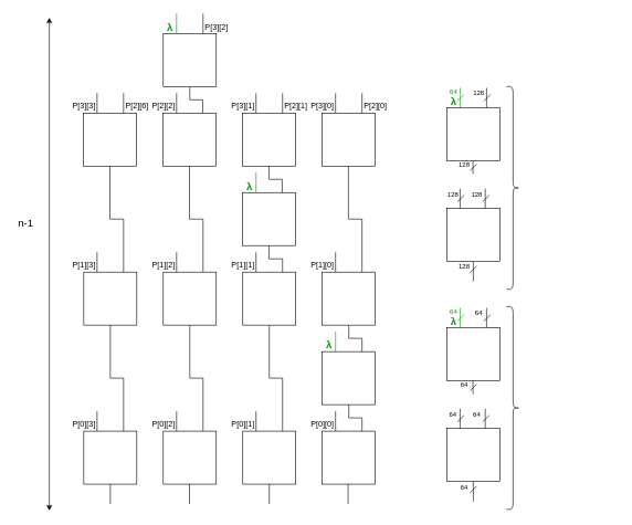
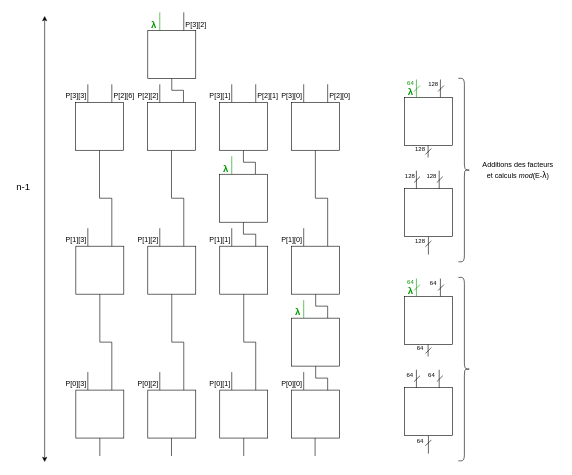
+ <mxCell id="108" value="&lt;div&gt;Additions des facteurs&lt;/div&gt;&lt;div&gt;et calculs &lt;i&gt;mod&lt;/i&gt;(E-&lt;font style=&quot;font-size: 16px&quot; size=&quot;1&quot;&gt;&lt;font style=&quot;font-size: 16px&quot;&gt;&lt;span style=&quot;font-size: 14px&quot;&gt;λ&lt;/span&gt;&lt;/font&gt;&lt;/font&gt;)&lt;/div&gt;" style="text;html=1;align=center;verticalAlign=middle;resizable=0;points=[];autosize=1;" vertex="1" parent="1"><mxGeometry x="794" y="262" width="138" height="42" as="geometry" /></mxCell>
- <mxCell id="135" value="&lt;font style=&quot;font-size: 16px&quot;&gt;n-1&lt;/font&gt;" style="text;html=1;align=center;verticalAlign=middle;resizable=0;points=[];autosize=1;" vertex="1" parent="1"><mxGeometry x="20" y="324" width="36" height="24" as="geometry" /></mxCell>
+ <mxCell id="135" value="&lt;font style=&quot;font-size: 16px&quot;&gt;n-1&lt;/font&gt;" style="text;html=1;align=center;verticalAlign=middle;resizable=0;points=[];autosize=1;" vertex="1" parent="1"><mxGeometry x="20" y="299" width="36" height="24" as="geometry" /></mxCell>
